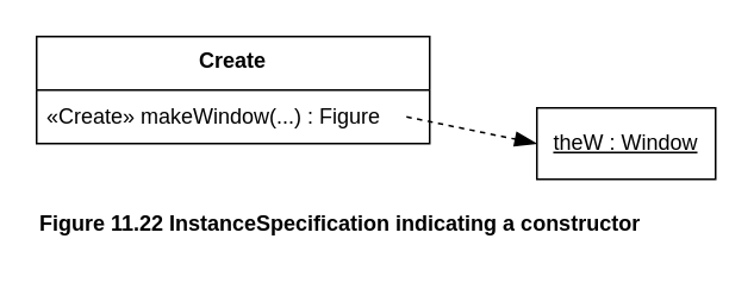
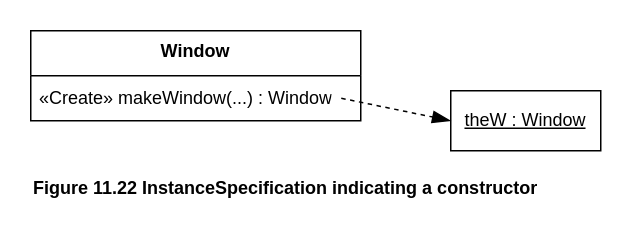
- <mxCell id="2" value="&lt;b&gt;Create&lt;/b&gt;" style="swimlane;fontStyle=0;align=center;verticalAlign=top;childLayout=stackLayout;horizontal=1;startSize=30;horizontalStack=0;resizeParent=1;resizeParentMax=0;resizeLast=0;collapsible=0;marginBottom=0;html=1;whiteSpace=wrap;" vertex="1" parent="1"><mxGeometry x="20" y="20" width="220" height="60" as="geometry" /></mxCell>
+ <mxCell id="2" value="&lt;b&gt;Window&lt;/b&gt;" style="swimlane;fontStyle=0;align=center;verticalAlign=top;childLayout=stackLayout;horizontal=1;startSize=30;horizontalStack=0;resizeParent=1;resizeParentMax=0;resizeLast=0;collapsible=0;marginBottom=0;html=1;whiteSpace=wrap;" vertex="1" parent="1"><mxGeometry x="20" y="20" width="220" height="60" as="geometry" /></mxCell>
- <mxCell id="3" value="«Create» makeWindow(...) : Figure" style="text;html=1;strokeColor=none;fillColor=none;align=left;verticalAlign=middle;spacingLeft=4;spacingRight=4;overflow=hidden;rotatable=0;points=[[0,0.5],[1,0.5]];portConstraint=eastwest;whiteSpace=wrap;" vertex="1" parent="2"><mxGeometry y="30" width="220" height="30" as="geometry" /></mxCell>
+ <mxCell id="3" value="«Create» makeWindow(...) : Window" style="text;html=1;strokeColor=none;fillColor=none;align=left;verticalAlign=middle;spacingLeft=4;spacingRight=4;overflow=hidden;rotatable=0;points=[[0,0.5],[1,0.5]];portConstraint=eastwest;whiteSpace=wrap;" vertex="1" parent="2"><mxGeometry y="30" width="220" height="30" as="geometry" /></mxCell>
